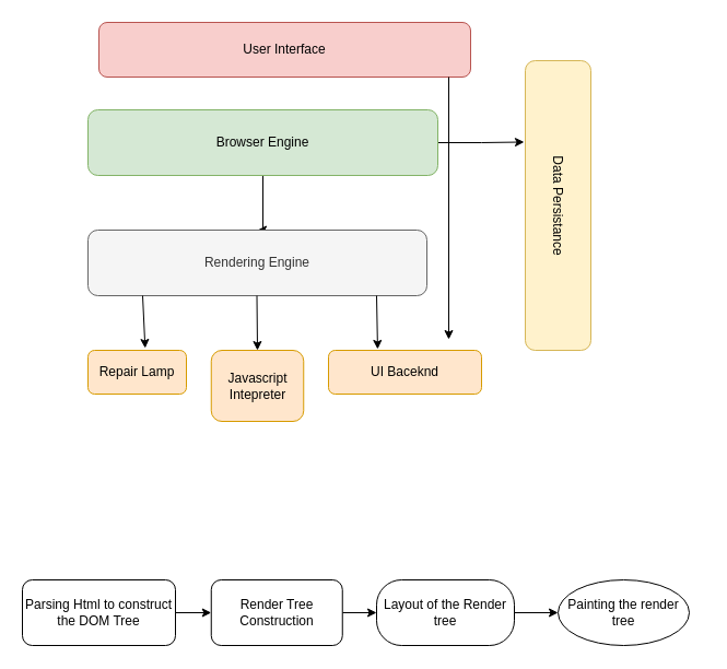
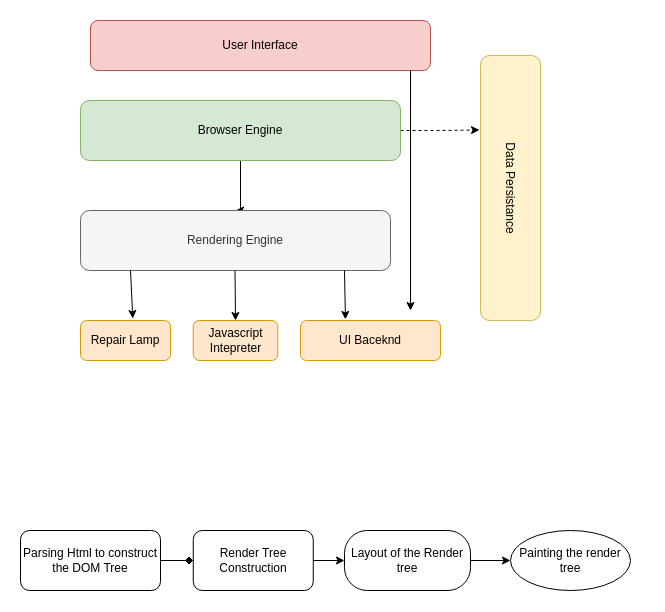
- <mxCell id="6" style="edgeStyle=orthogonalEdgeStyle;rounded=0;orthogonalLoop=1;jettySize=auto;html=1;entryX=0.281;entryY=1.017;entryDx=0;entryDy=0;entryPerimeter=0;" edge="1" parent="1" source="7" target="15"><mxGeometry relative="1" as="geometry"><mxPoint x="510" y="130" as="targetPoint" /></mxGeometry></mxCell>
+ <mxCell id="6" style="edgeStyle=orthogonalEdgeStyle;rounded=0;orthogonalLoop=1;jettySize=auto;html=1;entryX=0.281;entryY=1.017;entryDx=0;entryDy=0;entryPerimeter=0;dashed=1;" edge="1" parent="1" source="7" target="15"><mxGeometry relative="1" as="geometry"><mxPoint x="510" y="130" as="targetPoint" /></mxGeometry></mxCell>
- <mxCell id="9" value="Javascript Intepreter" style="rounded=1;whiteSpace=wrap;html=1;fillColor=#ffe6cc;strokeColor=#d79b00;" vertex="1" parent="1"><mxGeometry x="192.75" y="320" width="84.5" height="65" as="geometry" /></mxCell>
+ <mxCell id="9" value="Javascript Intepreter" style="rounded=1;whiteSpace=wrap;html=1;fillColor=#ffe6cc;strokeColor=#d79b00;" vertex="1" parent="1"><mxGeometry x="192.75" y="320" width="84.5" height="40" as="geometry" /></mxCell>
- <mxCell id="16" style="edgeStyle=orthogonalEdgeStyle;rounded=0;orthogonalLoop=1;jettySize=auto;html=1;exitX=1;exitY=0.5;exitDx=0;exitDy=0;entryX=0;entryY=0.5;entryDx=0;entryDy=0;" edge="1" parent="1" source="17" target="20"><mxGeometry relative="1" as="geometry" /></mxCell>
+ <mxCell id="16" style="edgeStyle=orthogonalEdgeStyle;rounded=0;orthogonalLoop=1;jettySize=auto;html=1;exitX=1;exitY=0.5;exitDx=0;exitDy=0;entryX=0;entryY=0.5;entryDx=0;entryDy=0;endArrow=diamond;" edge="1" parent="1" source="17" target="20"><mxGeometry relative="1" as="geometry" /></mxCell>
